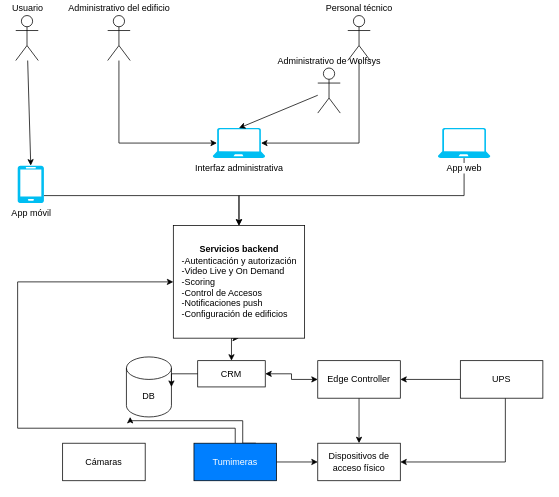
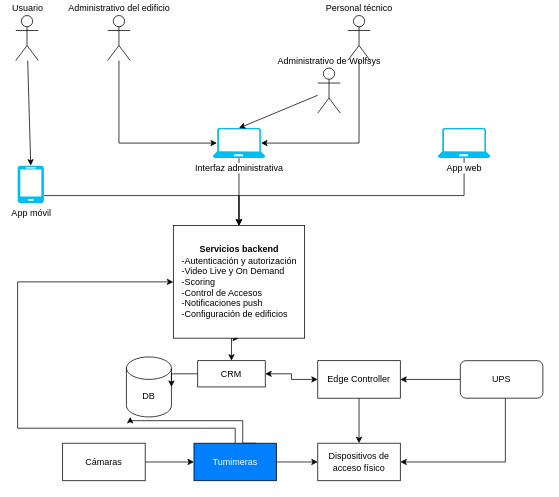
+ <mxCell id="8" style="edgeStyle=orthogonalEdgeStyle;rounded=0;orthogonalLoop=1;jettySize=auto;html=1;entryX=0.5;entryY=0;entryDx=0;entryDy=0;" edge="1" parent="1" source="9" target="17"><mxGeometry relative="1" as="geometry"><mxPoint x="318" y="350" as="targetPoint" /></mxGeometry></mxCell>
- <mxCell id="30" value="UPS" style="html=1;whiteSpace=wrap;" vertex="1" parent="1"><mxGeometry x="613" y="480" width="110" height="50" as="geometry" /></mxCell>
+ <mxCell id="30" value="UPS" style="html=1;whiteSpace=wrap;rounded=1;" vertex="1" parent="1"><mxGeometry x="613" y="480" width="110" height="50" as="geometry" /></mxCell>
+ <mxCell id="24" style="edgeStyle=orthogonalEdgeStyle;rounded=0;orthogonalLoop=1;jettySize=auto;html=1;exitX=1;exitY=0.5;exitDx=0;exitDy=0;entryX=0;entryY=0.5;entryDx=0;entryDy=0;" edge="1" parent="1" source="25" target="23"><mxGeometry relative="1" as="geometry" /></mxCell>
